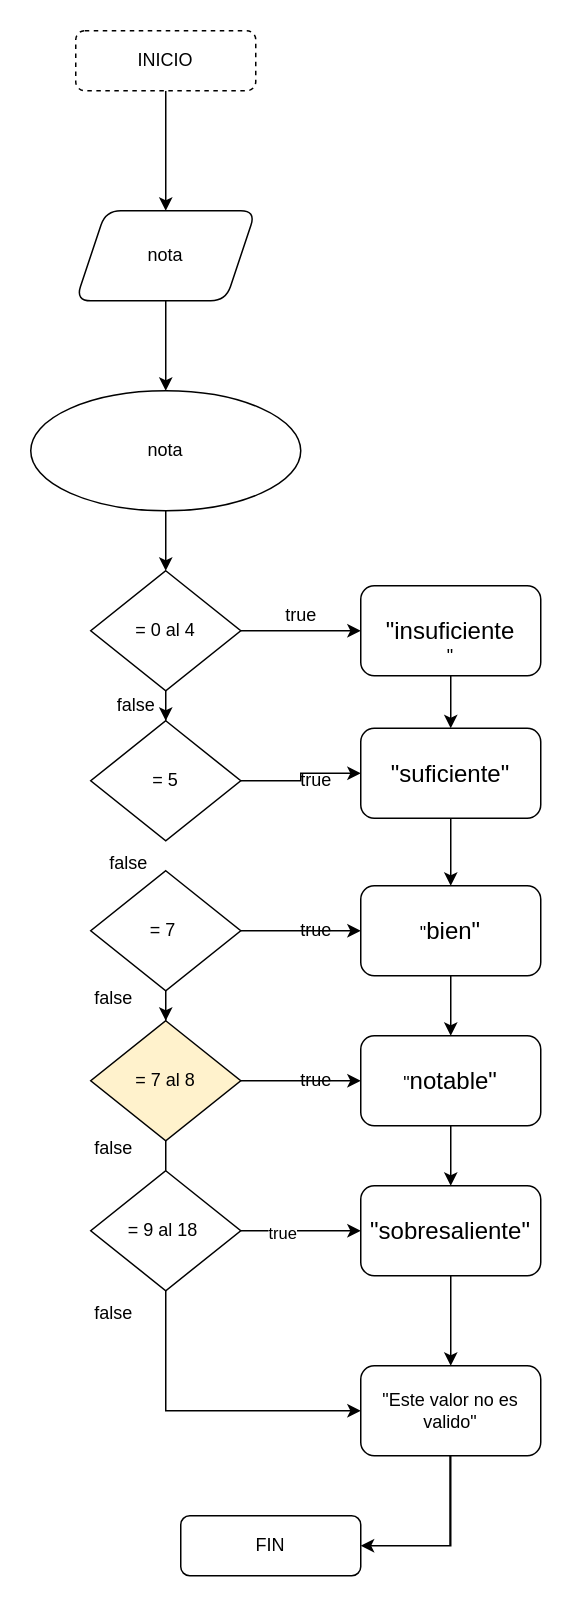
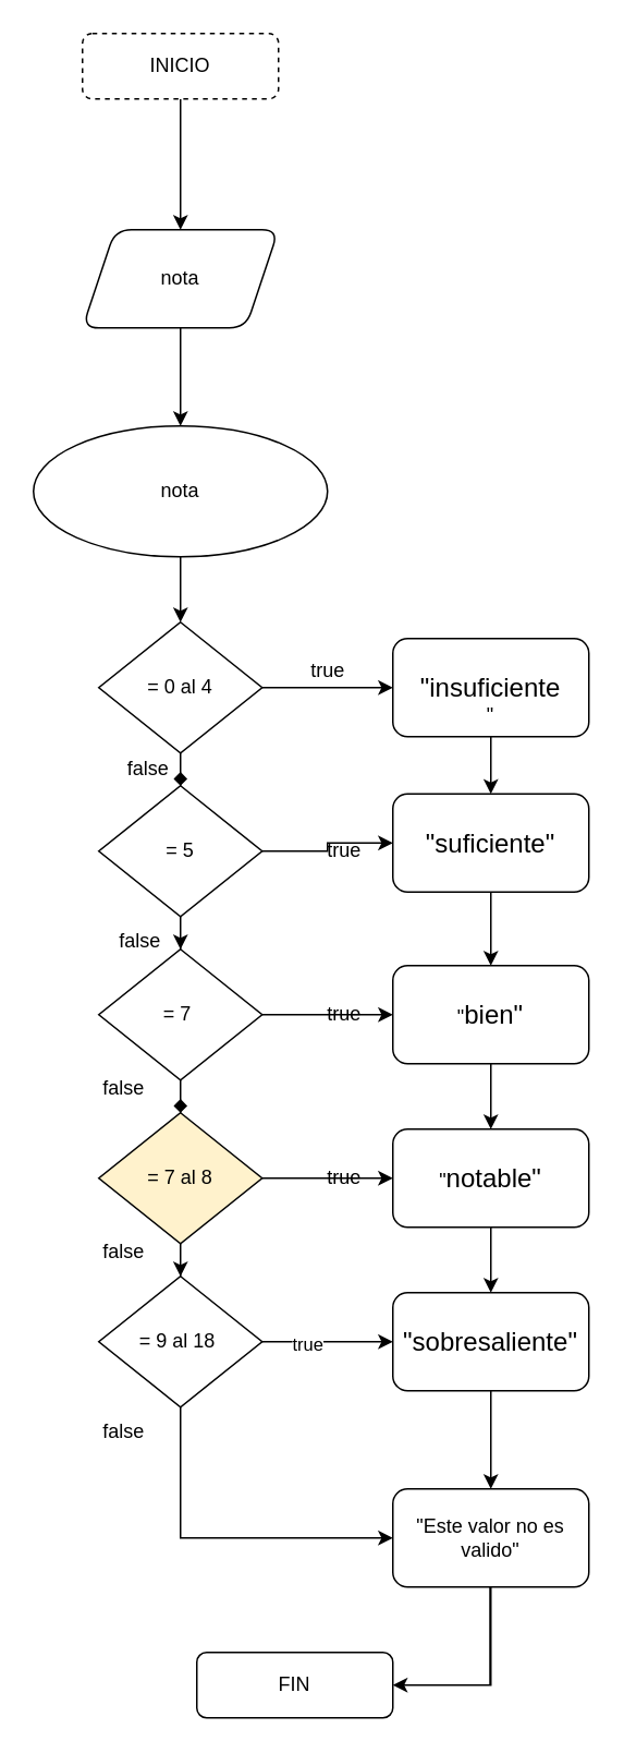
- <mxCell id="9" style="edgeStyle=orthogonalEdgeStyle;rounded=0;orthogonalLoop=1;jettySize=auto;html=1;" edge="1" parent="1" source="11" target="17"><mxGeometry relative="1" as="geometry" /></mxCell>
+ <mxCell id="9" style="edgeStyle=orthogonalEdgeStyle;rounded=0;orthogonalLoop=1;jettySize=auto;html=1;endArrow=diamond;" edge="1" parent="1" source="11" target="17"><mxGeometry relative="1" as="geometry" /></mxCell>
+ <mxCell id="15" style="edgeStyle=orthogonalEdgeStyle;rounded=0;orthogonalLoop=1;jettySize=auto;html=1;entryX=0.5;entryY=0;entryDx=0;entryDy=0;" edge="1" parent="1" source="17" target="14"><mxGeometry relative="1" as="geometry" /></mxCell>
- <mxCell id="12" style="edgeStyle=orthogonalEdgeStyle;rounded=0;orthogonalLoop=1;jettySize=auto;html=1;" edge="1" parent="1" source="14" target="20"><mxGeometry relative="1" as="geometry" /></mxCell>
+ <mxCell id="12" style="edgeStyle=orthogonalEdgeStyle;rounded=0;orthogonalLoop=1;jettySize=auto;html=1;endArrow=diamond;" edge="1" parent="1" source="14" target="20"><mxGeometry relative="1" as="geometry" /></mxCell>
- <mxCell id="18" style="edgeStyle=orthogonalEdgeStyle;rounded=0;orthogonalLoop=1;jettySize=auto;html=1;endArrow=none;" edge="1" parent="1" source="20" target="23"><mxGeometry relative="1" as="geometry" /></mxCell>
+ <mxCell id="18" style="edgeStyle=orthogonalEdgeStyle;rounded=0;orthogonalLoop=1;jettySize=auto;html=1;" edge="1" parent="1" source="20" target="23"><mxGeometry relative="1" as="geometry" /></mxCell>
